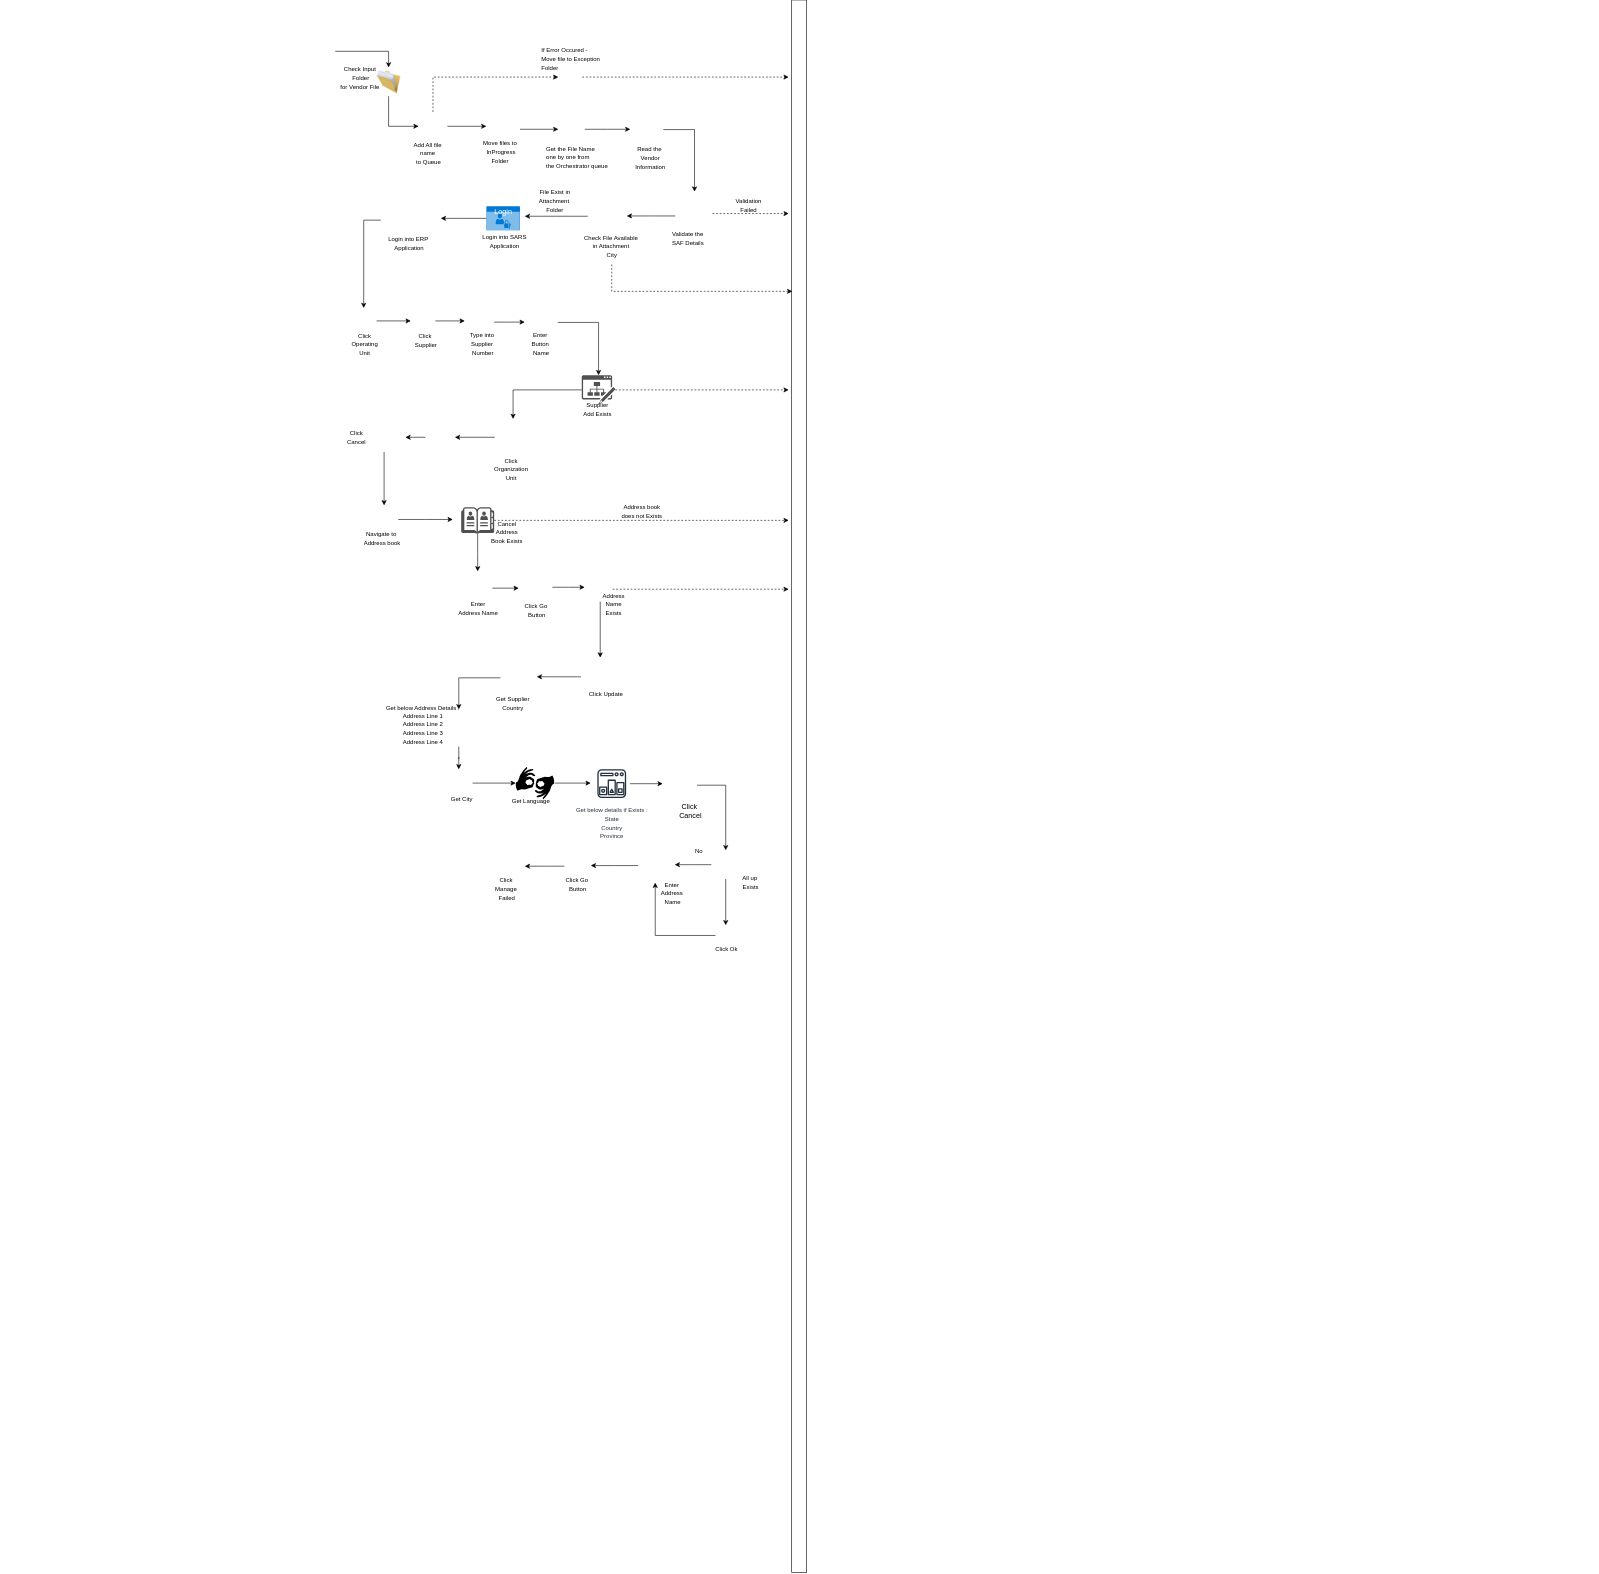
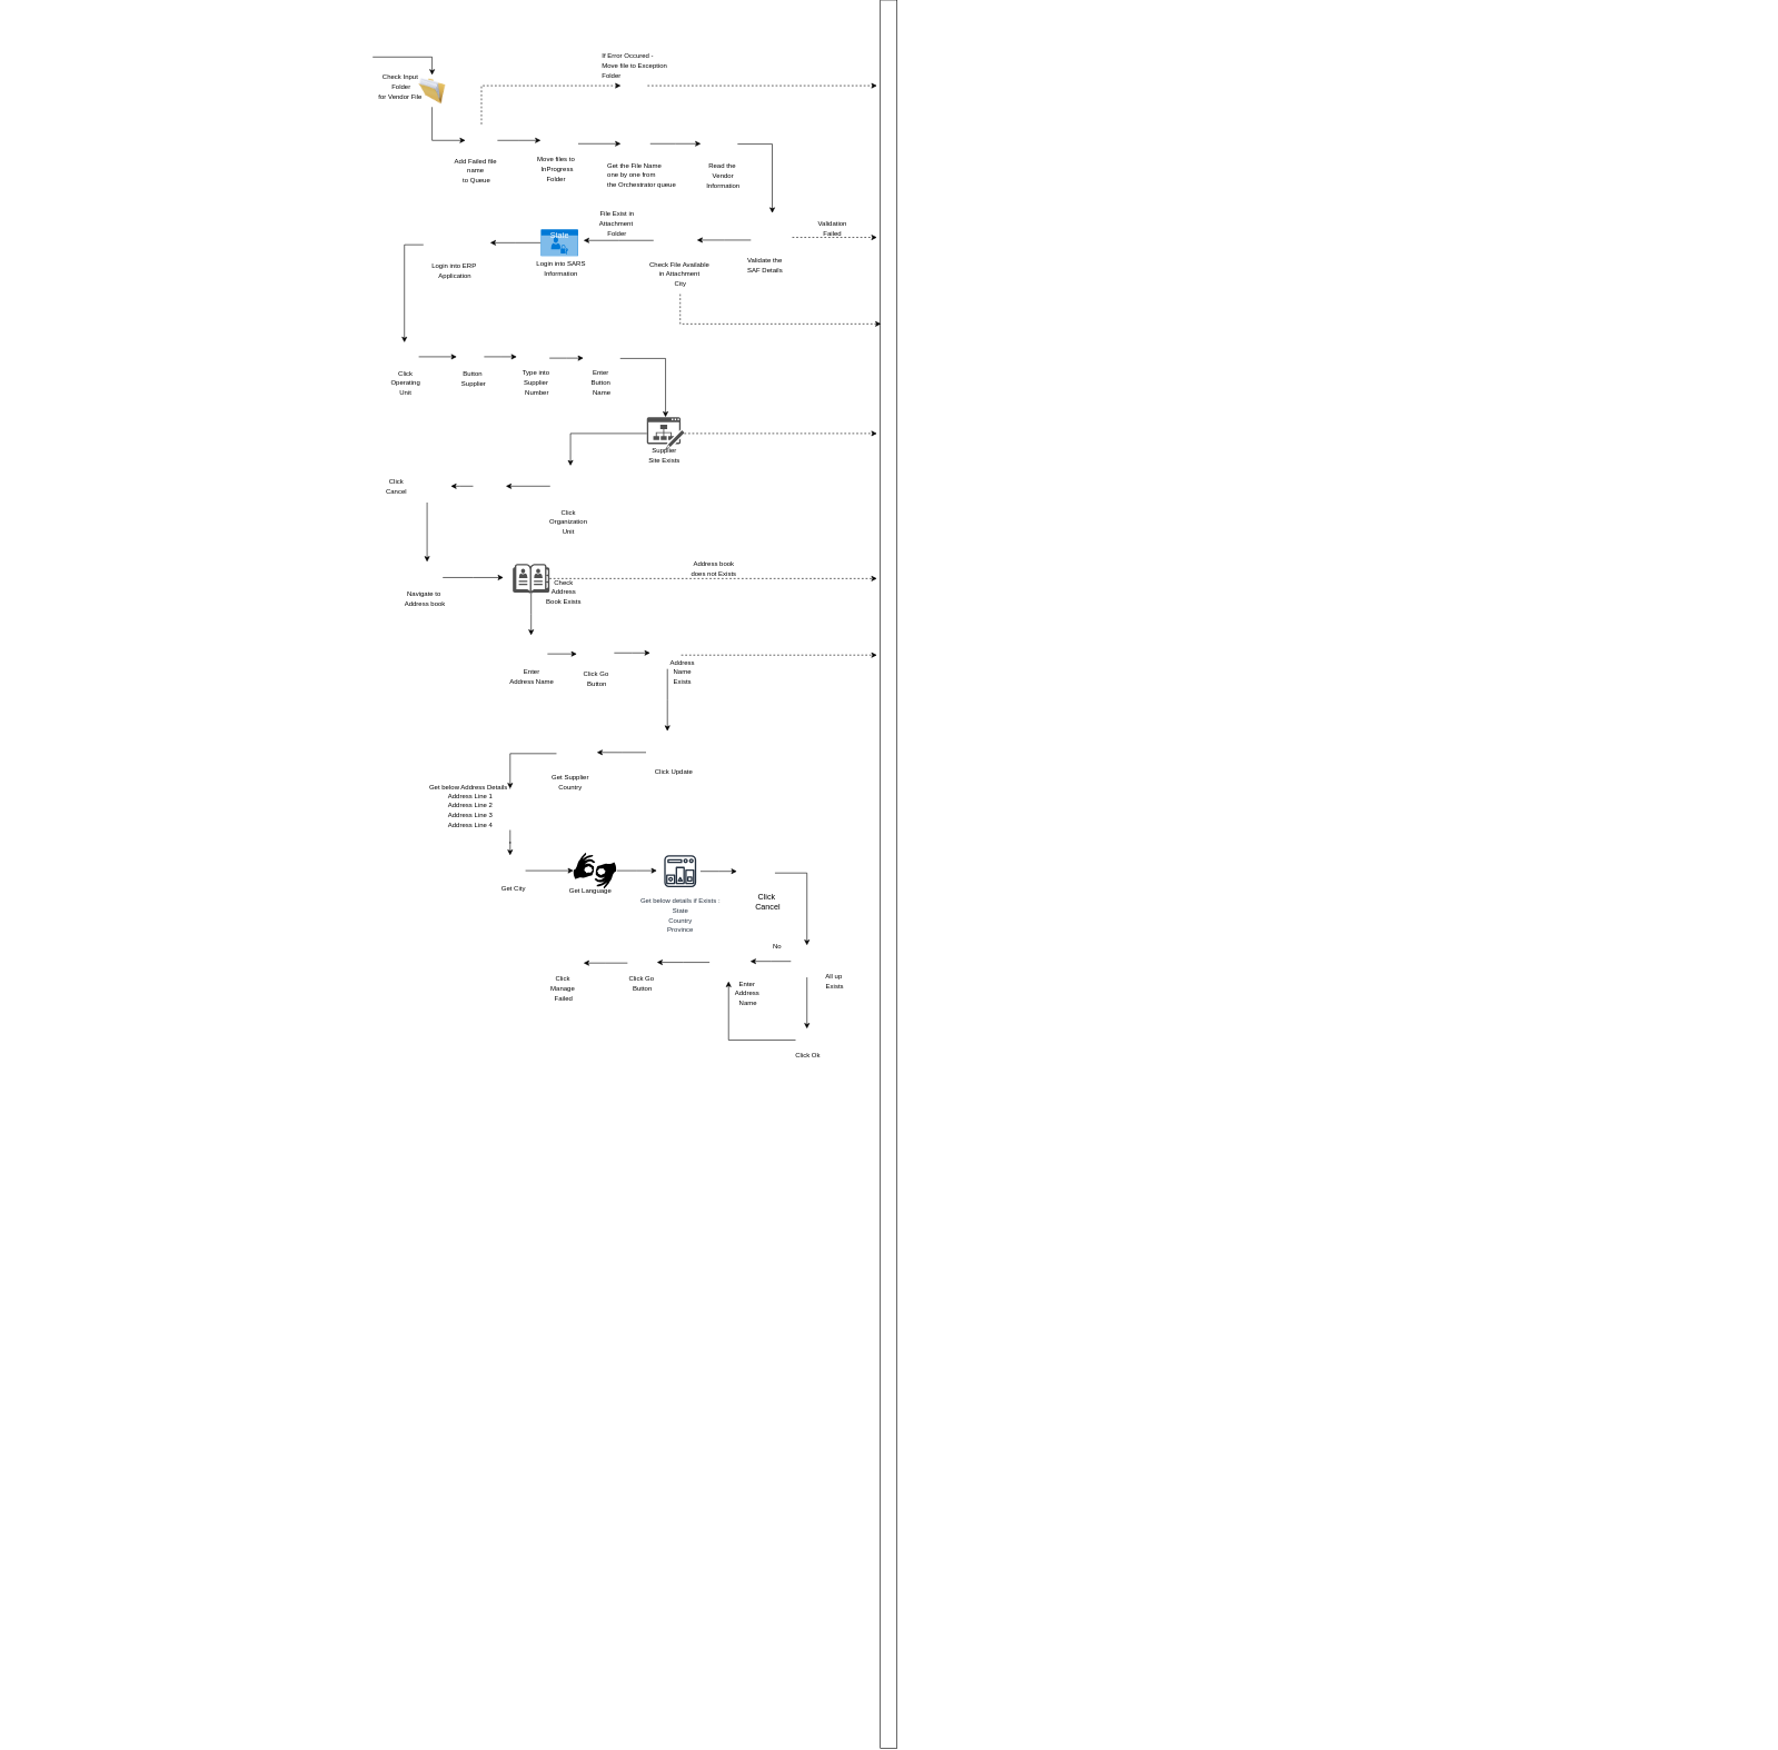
- <mxCell id="11" value="&lt;font style=&quot;font-size: 10px&quot;&gt;Add All file &lt;br&gt;name&lt;br&gt;&amp;nbsp;to Queue&lt;/font&gt;" style="text;html=1;align=center;verticalAlign=middle;resizable=0;points=[];autosize=1;" vertex="1" parent="1"><mxGeometry x="682" y="189" width="60" height="50" as="geometry" /></mxCell>
+ <mxCell id="11" value="&lt;font style=&quot;font-size: 10px&quot;&gt;Add Failed file &lt;br&gt;name&lt;br&gt;&amp;nbsp;to Queue&lt;/font&gt;" style="text;html=1;align=center;verticalAlign=middle;resizable=0;points=[];autosize=1;" vertex="1" parent="1"><mxGeometry x="682" y="189" width="60" height="50" as="geometry" /></mxCell>
- <mxCell id="30" value="Login" style="html=1;strokeColor=none;fillColor=#0079D6;labelPosition=center;verticalLabelPosition=middle;verticalAlign=top;align=center;fontSize=12;outlineConnect=0;spacingTop=-6;fontColor=#FFFFFF;shape=mxgraph.sitemap.login;" vertex="1" parent="1"><mxGeometry x="810" y="302.5" width="56" height="40" as="geometry" /></mxCell>
+ <mxCell id="30" value="State" style="html=1;strokeColor=none;fillColor=#0079D6;labelPosition=center;verticalLabelPosition=middle;verticalAlign=top;align=center;fontSize=12;outlineConnect=0;spacingTop=-6;fontColor=#FFFFFF;shape=mxgraph.sitemap.login;" vertex="1" parent="1"><mxGeometry x="810" y="302.5" width="56" height="40" as="geometry" /></mxCell>
- <mxCell id="36" value="&lt;font style=&quot;font-size: 10px&quot;&gt;Login into SARS &lt;br&gt;Application&lt;/font&gt;" style="text;html=1;align=center;verticalAlign=middle;resizable=0;points=[];autosize=1;" vertex="1" parent="1"><mxGeometry x="795" y="341" width="90" height="40" as="geometry" /></mxCell>
+ <mxCell id="36" value="&lt;font style=&quot;font-size: 10px&quot;&gt;Login into SARS &lt;br&gt;Information&lt;/font&gt;" style="text;html=1;align=center;verticalAlign=middle;resizable=0;points=[];autosize=1;" vertex="1" parent="1"><mxGeometry x="795" y="341" width="90" height="40" as="geometry" /></mxCell>
- <mxCell id="45" value="&lt;font style=&quot;font-size: 10px&quot;&gt;Click&amp;nbsp;&lt;br&gt;Supplier&lt;/font&gt;" style="text;html=1;align=center;verticalAlign=middle;resizable=0;points=[];autosize=1;" vertex="1" parent="1"><mxGeometry x="684" y="506" width="50" height="40" as="geometry" /></mxCell>
+ <mxCell id="45" value="&lt;font style=&quot;font-size: 10px&quot;&gt;Button&amp;nbsp;&lt;br&gt;Supplier&lt;/font&gt;" style="text;html=1;align=center;verticalAlign=middle;resizable=0;points=[];autosize=1;" vertex="1" parent="1"><mxGeometry x="684" y="506" width="50" height="40" as="geometry" /></mxCell>
- <mxCell id="55" value="&lt;font style=&quot;font-size: 10px&quot;&gt;Supplier&lt;br&gt;Add Exists&lt;/font&gt;" style="text;html=1;align=center;verticalAlign=middle;resizable=0;points=[];autosize=1;" vertex="1" parent="1"><mxGeometry x="965" y="621" width="60" height="40" as="geometry" /></mxCell>
+ <mxCell id="55" value="&lt;font style=&quot;font-size: 10px&quot;&gt;Supplier&lt;br&gt;Site Exists&lt;/font&gt;" style="text;html=1;align=center;verticalAlign=middle;resizable=0;points=[];autosize=1;" vertex="1" parent="1"><mxGeometry x="965" y="621" width="60" height="40" as="geometry" /></mxCell>
- <mxCell id="72" value="&lt;font style=&quot;font-size: 10px&quot;&gt;Cancel &lt;br&gt;Address &lt;br&gt;Book Exists&lt;/font&gt;" style="text;html=1;align=center;verticalAlign=middle;resizable=0;points=[];autosize=1;" vertex="1" parent="1"><mxGeometry x="809" y="821" width="70" height="50" as="geometry" /></mxCell>
+ <mxCell id="72" value="&lt;font style=&quot;font-size: 10px&quot;&gt;Check &lt;br&gt;Address &lt;br&gt;Book Exists&lt;/font&gt;" style="text;html=1;align=center;verticalAlign=middle;resizable=0;points=[];autosize=1;" vertex="1" parent="1"><mxGeometry x="809" y="821" width="70" height="50" as="geometry" /></mxCell>
